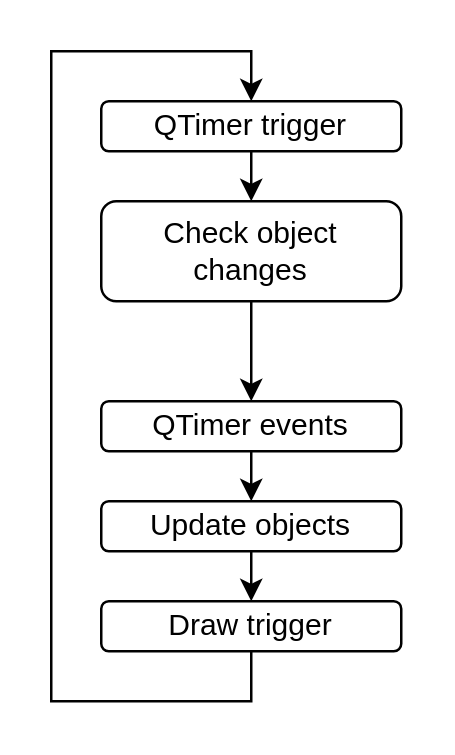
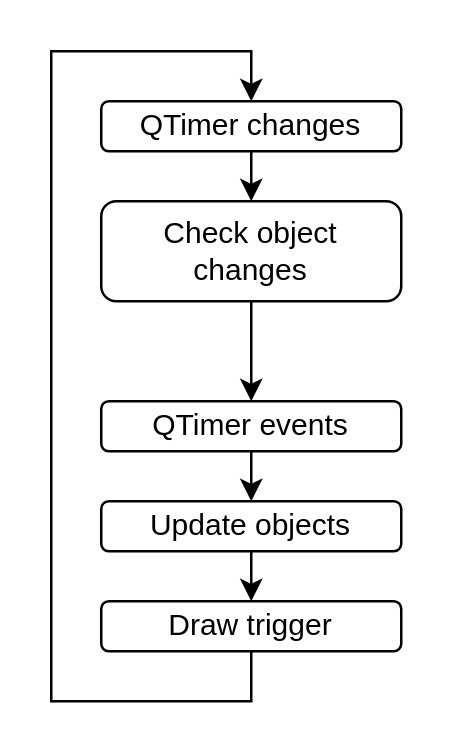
- <mxCell id="3" value="QTimer trigger" style="rounded=1;whiteSpace=wrap;html=1;" vertex="1" parent="1"><mxGeometry x="40" y="40" width="120" height="20" as="geometry" /></mxCell>
+ <mxCell id="3" value="QTimer changes" style="rounded=1;whiteSpace=wrap;html=1;" vertex="1" parent="1"><mxGeometry x="40" y="40" width="120" height="20" as="geometry" /></mxCell>
